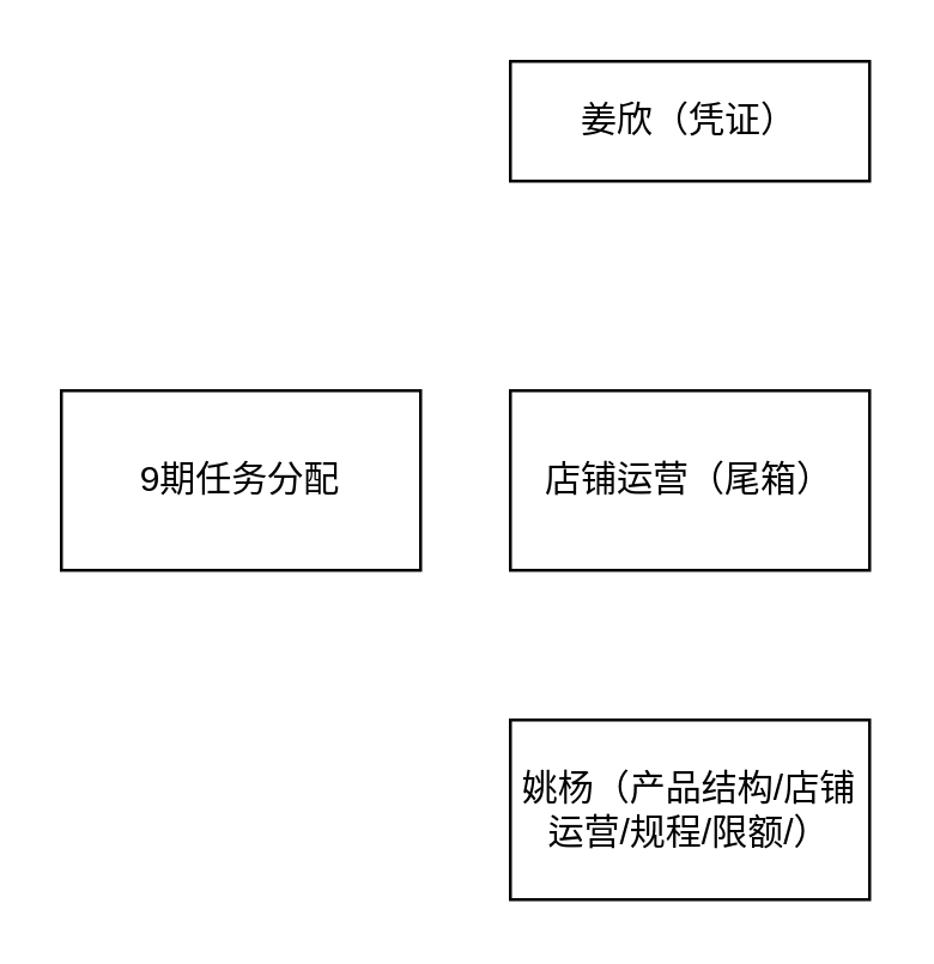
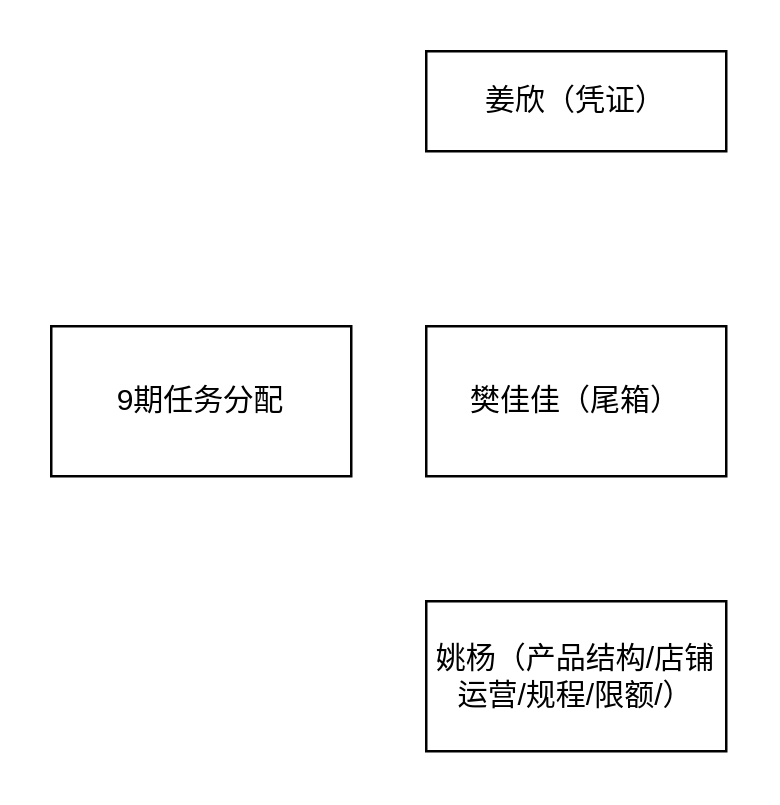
- <mxCell id="4" value="店铺运营（尾箱）" style="rounded=0;whiteSpace=wrap;html=1;" vertex="1" parent="1"><mxGeometry x="170" y="130" width="120" height="60" as="geometry" /></mxCell>
+ <mxCell id="4" value="樊佳佳（尾箱）" style="rounded=0;whiteSpace=wrap;html=1;" vertex="1" parent="1"><mxGeometry x="170" y="130" width="120" height="60" as="geometry" /></mxCell>
